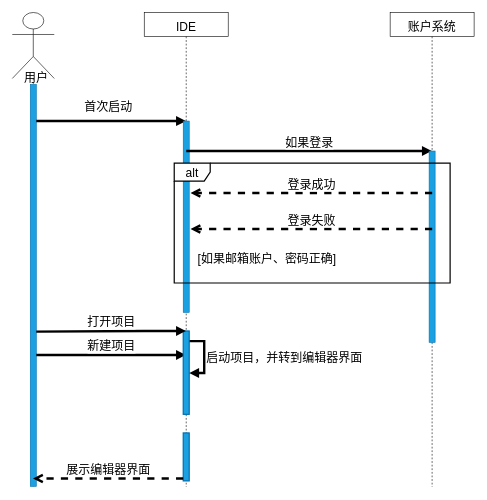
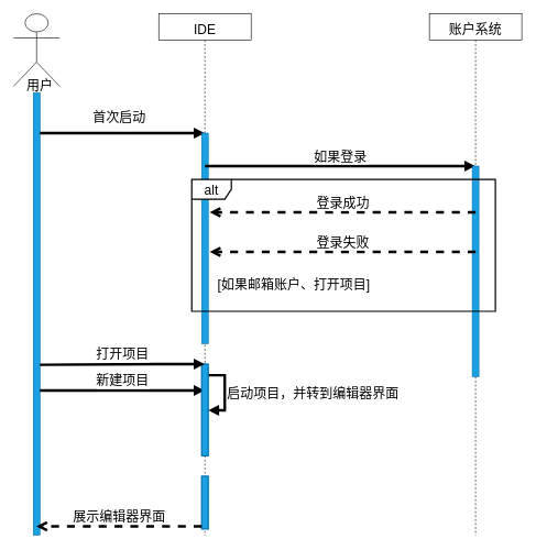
- <mxCell id="18" value="[如果邮箱账户、密码正确]" style="text;html=1;strokeColor=none;fillColor=none;align=center;verticalAlign=middle;whiteSpace=wrap;rounded=0;strokeWidth=2;fontSize=20;" vertex="1" parent="1"><mxGeometry x="310" y="415" width="270" height="30" as="geometry" /></mxCell>
+ <mxCell id="18" value="[如果邮箱账户、打开项目]" style="text;html=1;strokeColor=none;fillColor=none;align=center;verticalAlign=middle;whiteSpace=wrap;rounded=0;strokeWidth=2;fontSize=20;" vertex="1" parent="1"><mxGeometry x="310" y="415" width="270" height="30" as="geometry" /></mxCell>
